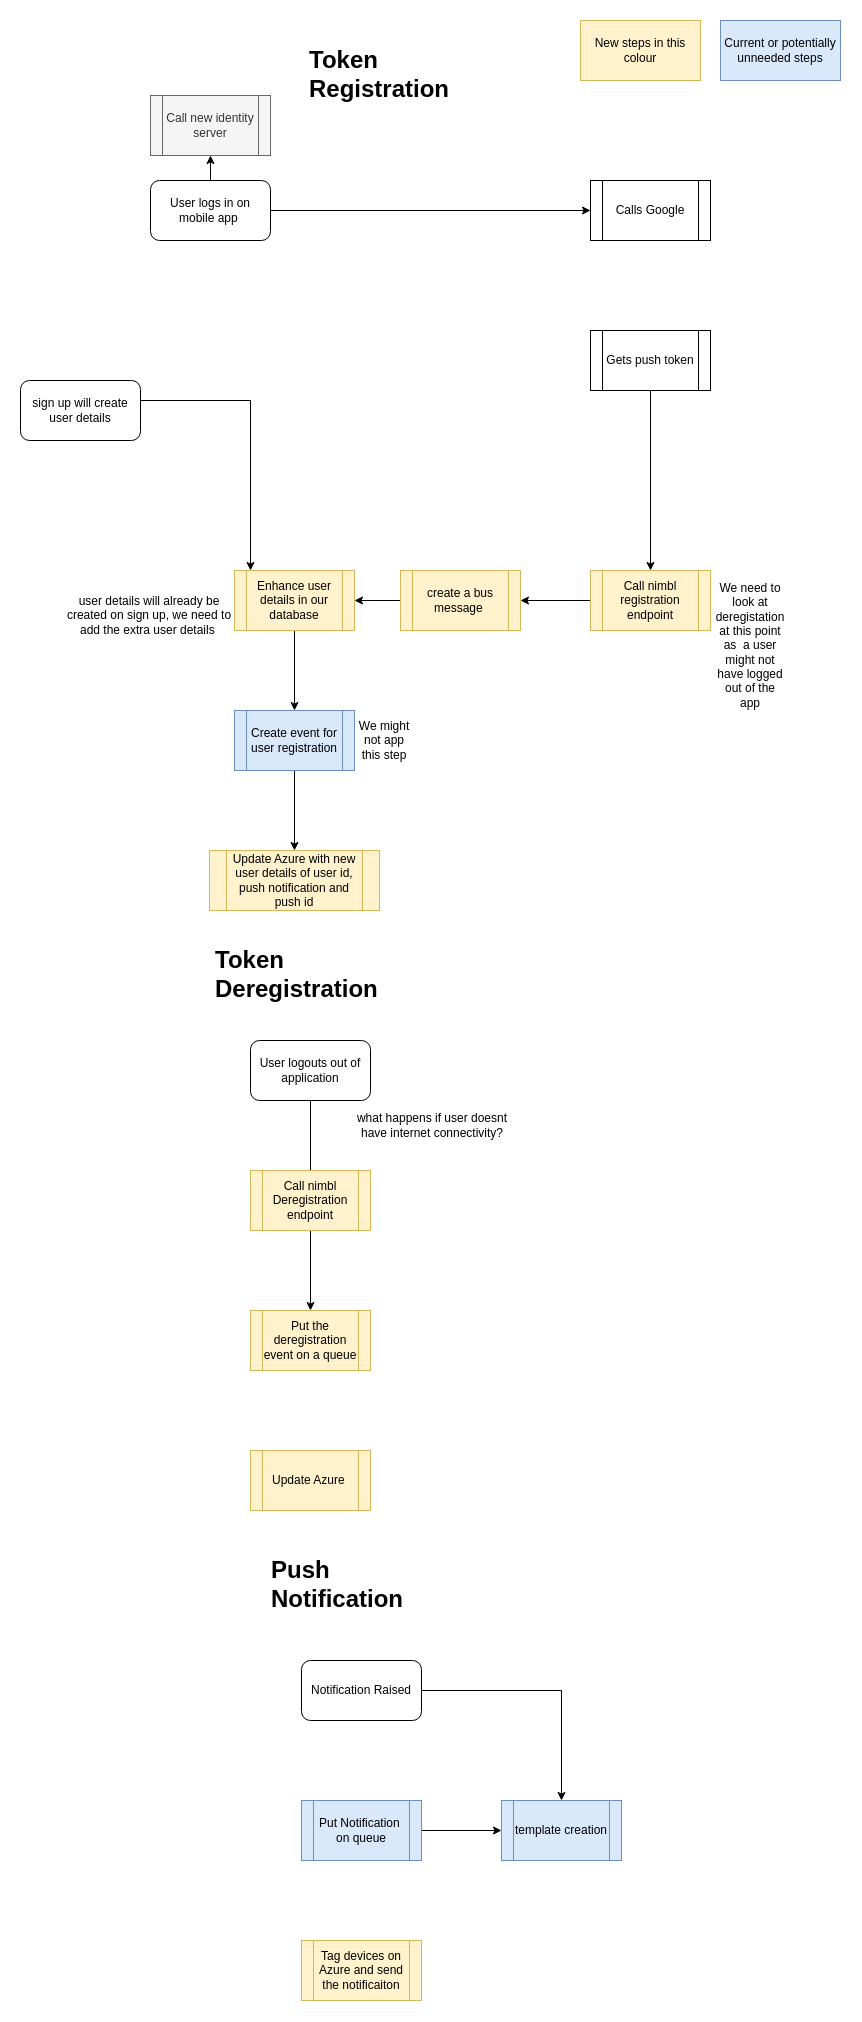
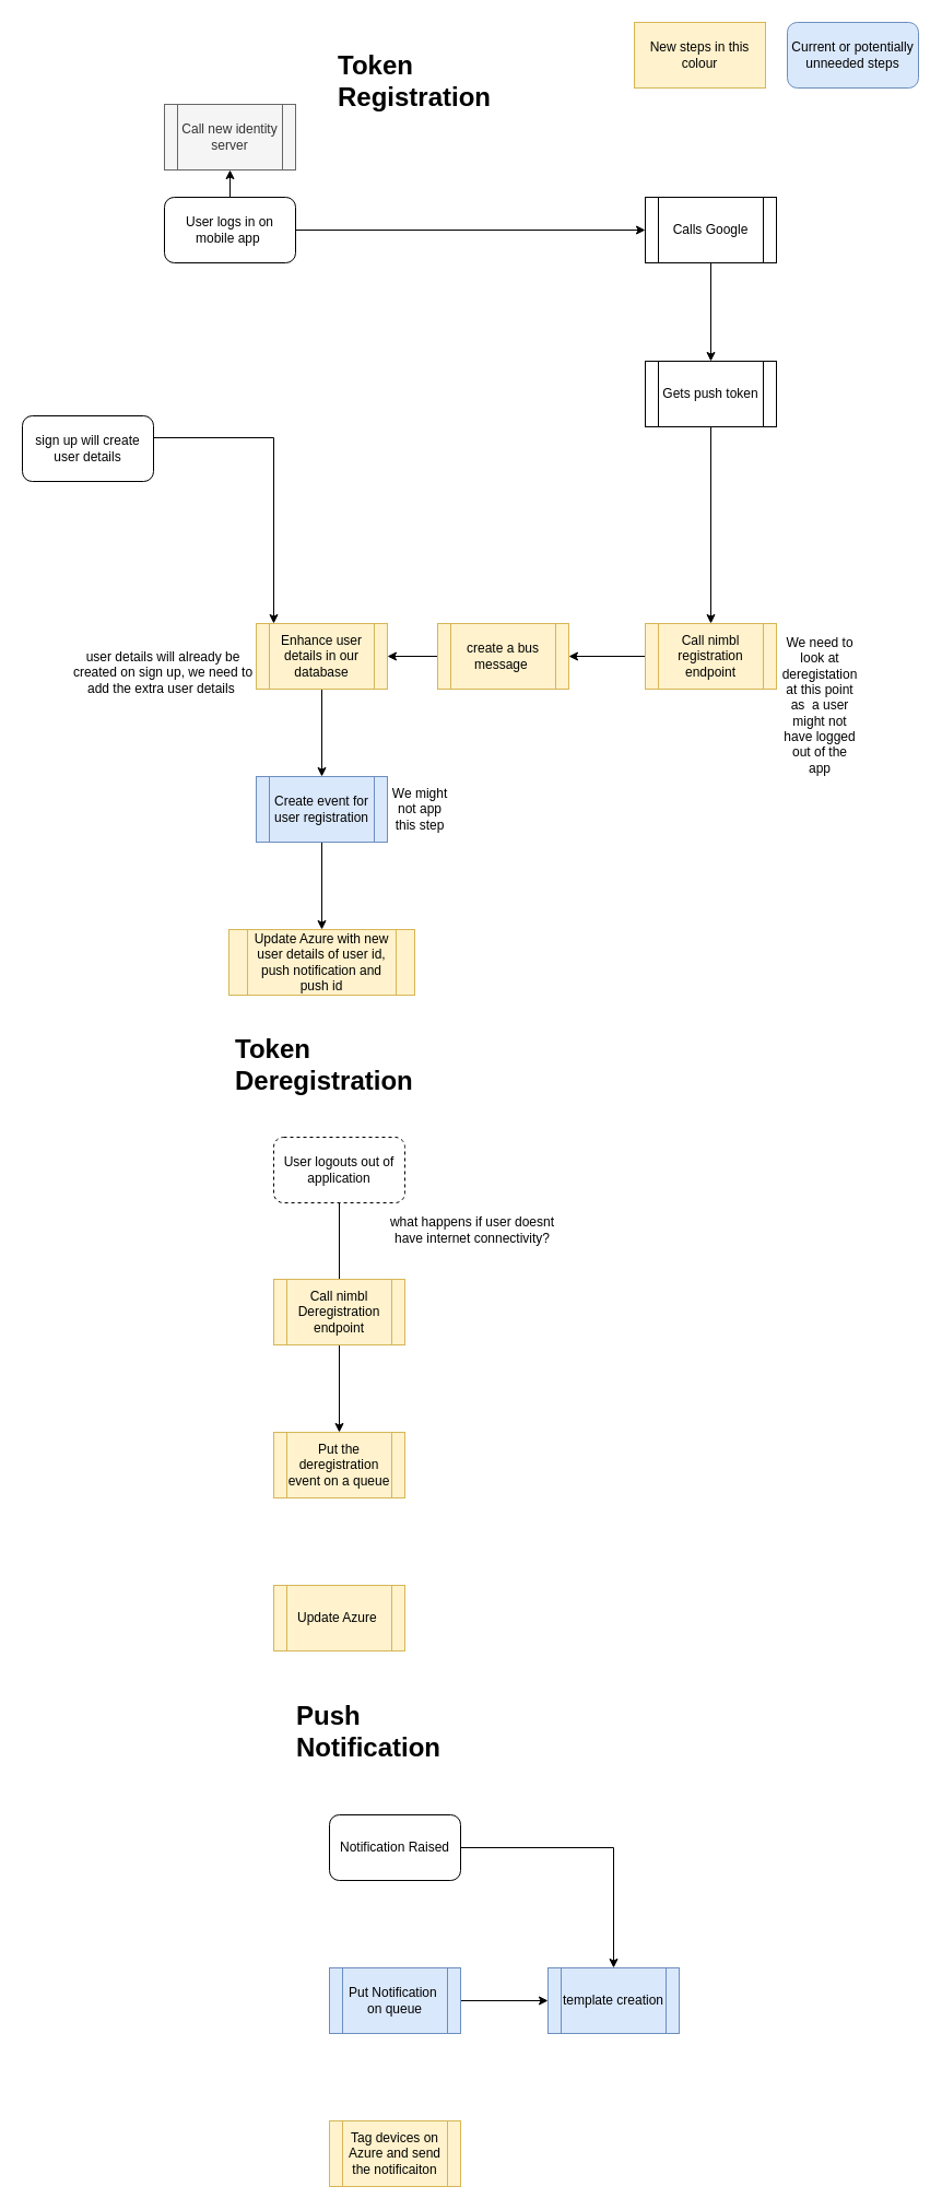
- <mxCell id="41" value="Current or potentially unneeded steps" style="rounded=0;whiteSpace=wrap;html=1;fillColor=#dae8fc;strokeColor=#6c8ebf;" vertex="1" parent="1"><mxGeometry x="720" y="20" width="120" height="60" as="geometry" /></mxCell>
+ <mxCell id="41" value="Current or potentially unneeded steps" style="whiteSpace=wrap;html=1;fillColor=#dae8fc;strokeColor=#6c8ebf;rounded=1;" vertex="1" parent="1"><mxGeometry x="720" y="20" width="120" height="60" as="geometry" /></mxCell>
+ <mxCell id="5" value="" style="edgeStyle=orthogonalEdgeStyle;rounded=0;orthogonalLoop=1;jettySize=auto;html=1;" parent="1" source="6" target="8" edge="1"><mxGeometry relative="1" as="geometry" /></mxCell>
- <mxCell id="26" value="User logouts out of application" style="rounded=1;whiteSpace=wrap;html=1;" parent="1" vertex="1"><mxGeometry x="250" y="1040" width="120" height="60" as="geometry" /></mxCell>
+ <mxCell id="26" value="User logouts out of application" style="rounded=1;whiteSpace=wrap;html=1;dashed=1;" parent="1" vertex="1"><mxGeometry x="250" y="1040" width="120" height="60" as="geometry" /></mxCell>
